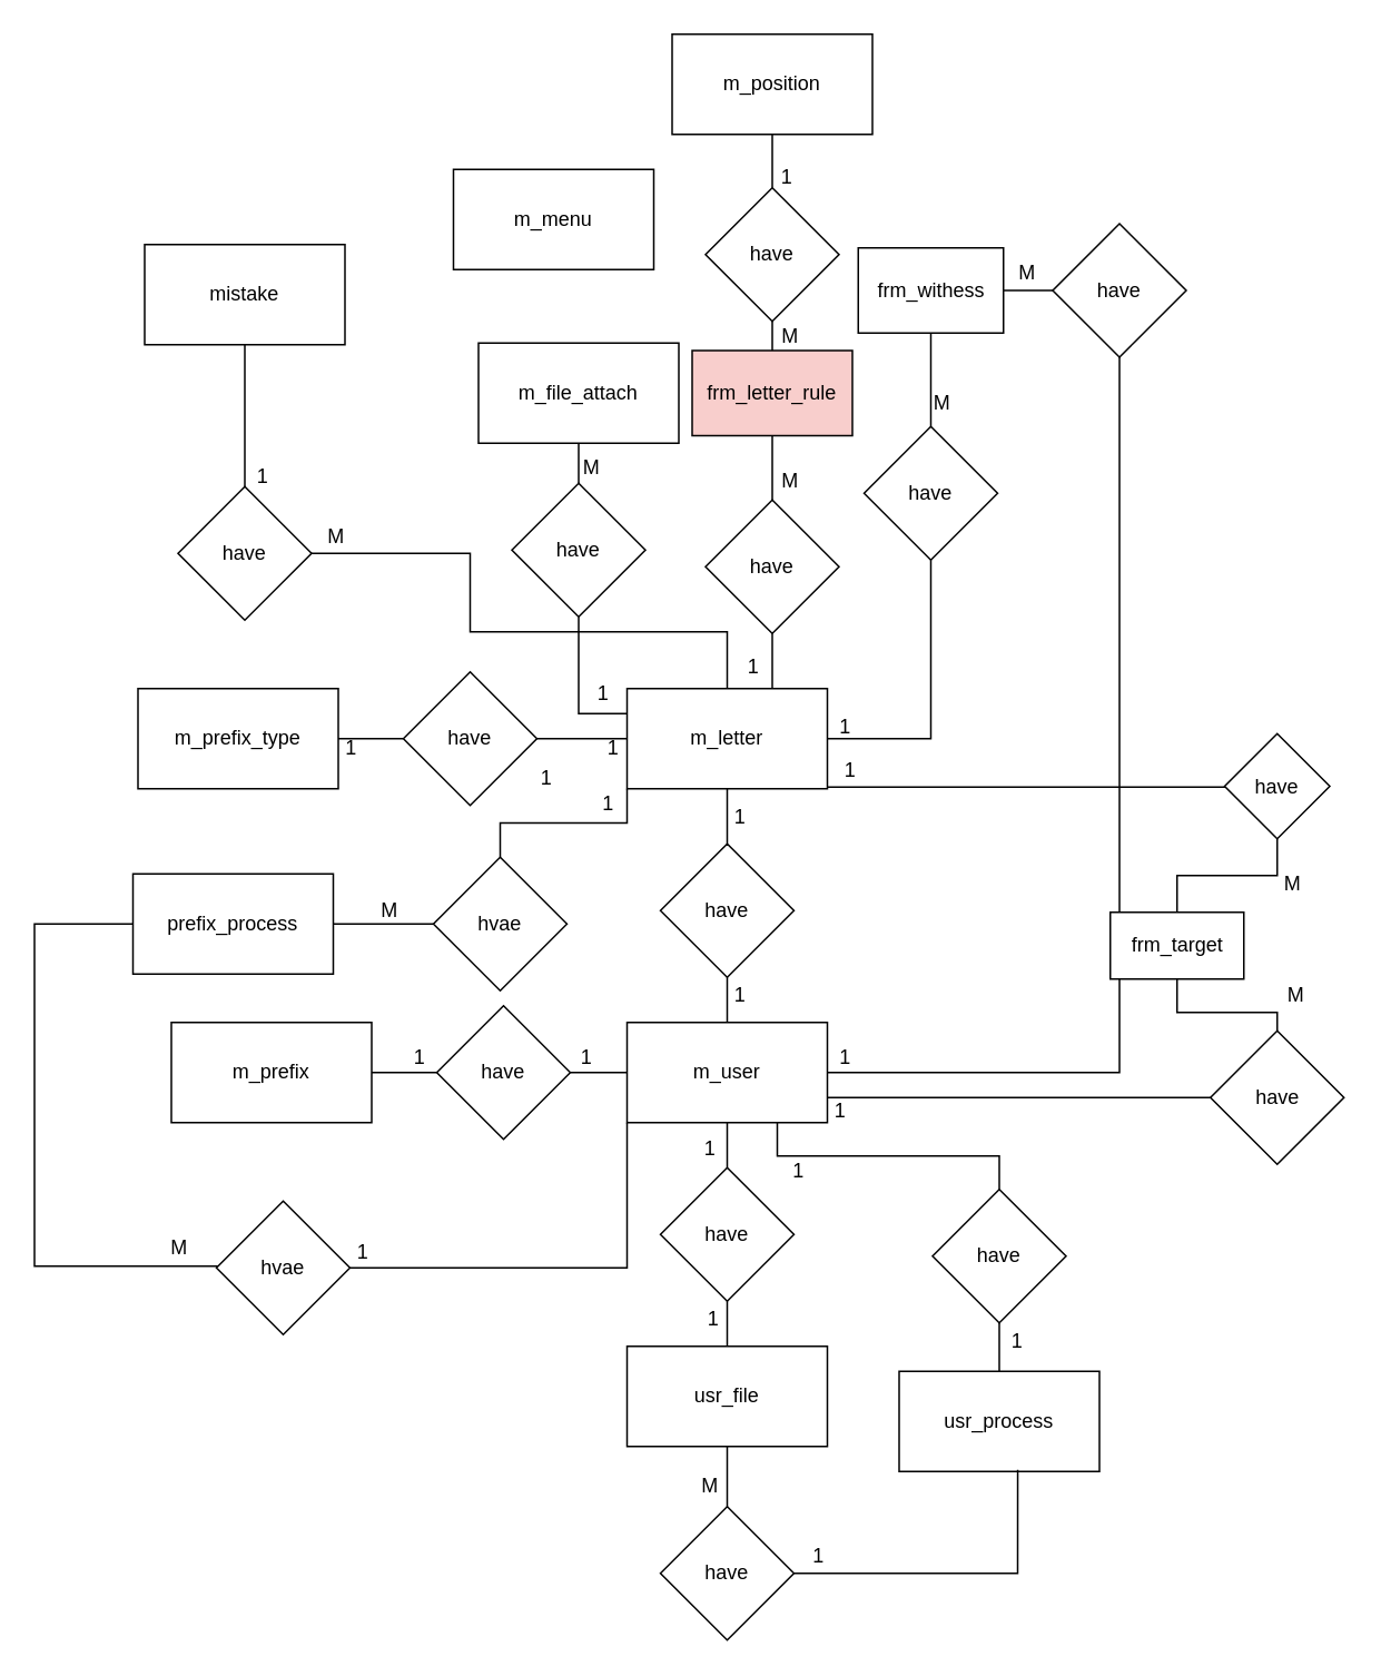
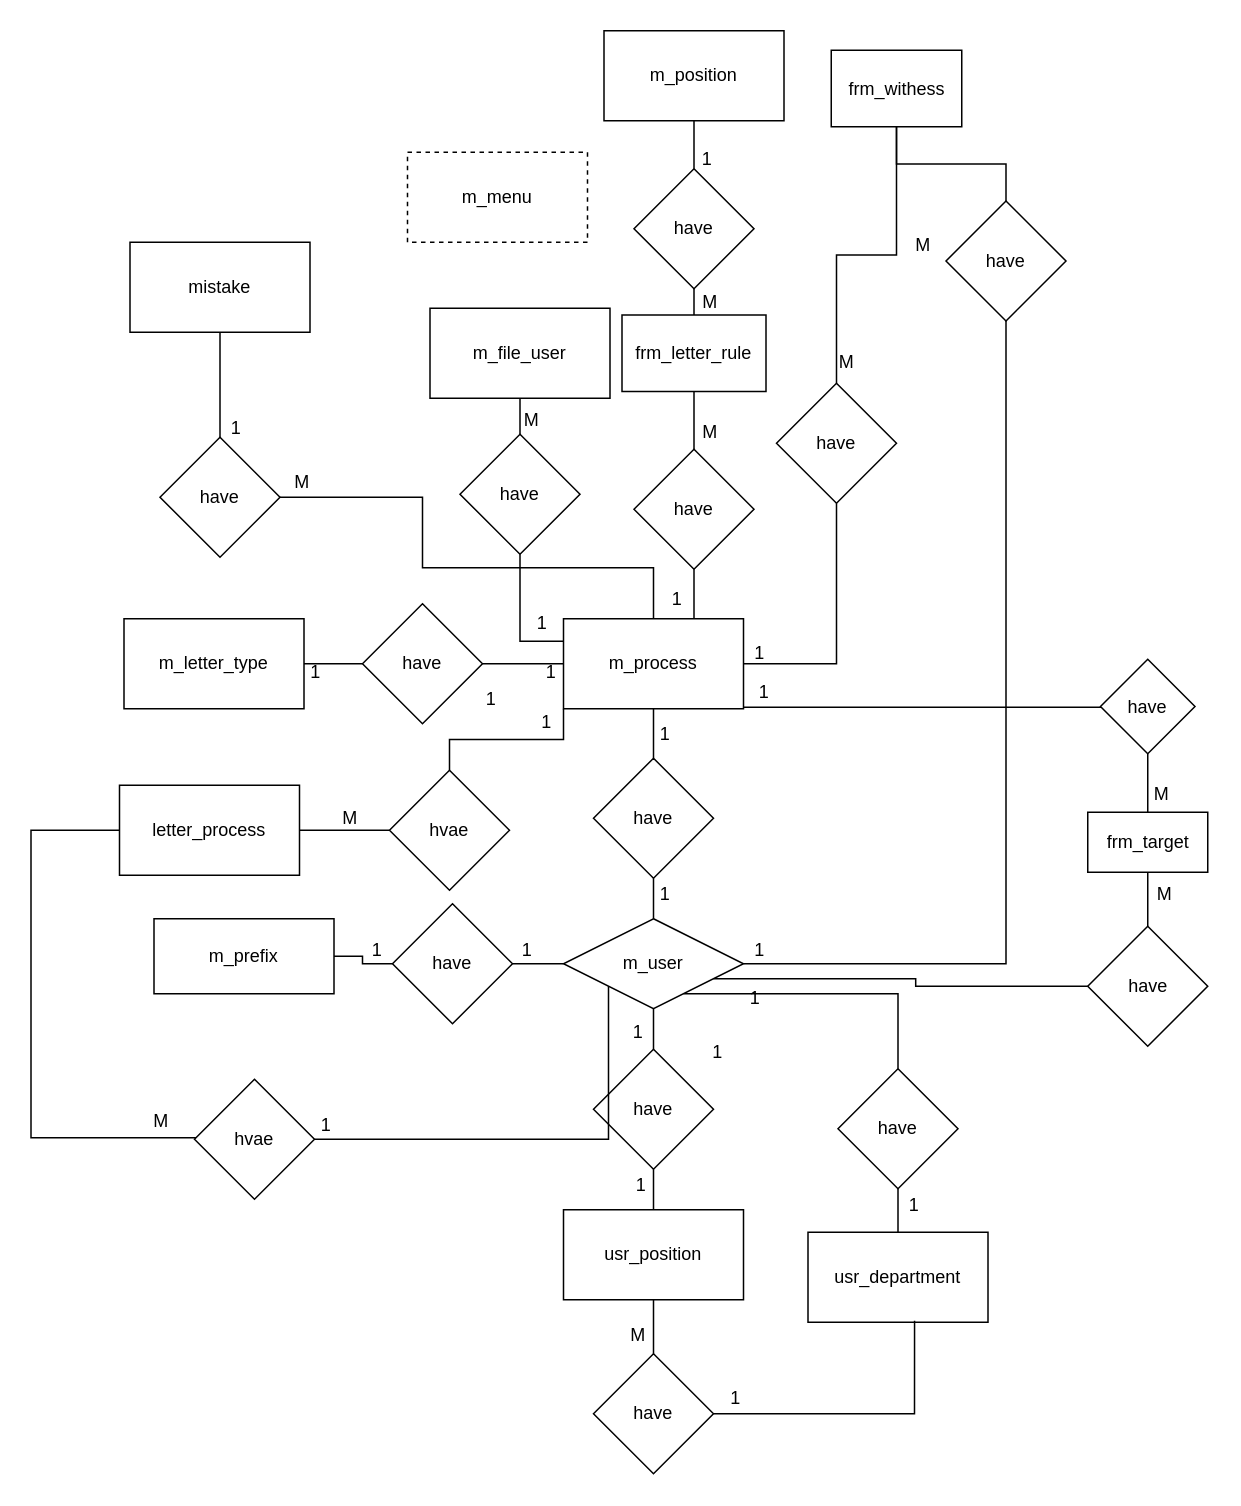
- <mxCell id="2" value="m_menu" style="rounded=0;whiteSpace=wrap;html=1;" parent="1" vertex="1"><mxGeometry x="271" y="101" width="120" height="60" as="geometry" /></mxCell>
+ <mxCell id="2" value="m_menu" style="rounded=0;whiteSpace=wrap;html=1;dashed=1;" parent="1" vertex="1"><mxGeometry x="271" y="101" width="120" height="60" as="geometry" /></mxCell>
- <mxCell id="28" value="frm_withess" style="whiteSpace=wrap;html=1;rounded=0;" parent="1" vertex="1"><mxGeometry x="513.5" y="148" width="87" height="51" as="geometry" /></mxCell>
+ <mxCell id="28" value="frm_withess" style="whiteSpace=wrap;html=1;rounded=0;" parent="1" vertex="1"><mxGeometry x="553.5" y="33" width="87" height="51" as="geometry" /></mxCell>
- <mxCell id="93" value="mistake" style="rounded=0;whiteSpace=wrap;html=1;" vertex="1" parent="1"><mxGeometry x="86" y="146" width="120" height="60" as="geometry" /></mxCell>
+ <mxCell id="93" value="mistake" style="rounded=0;whiteSpace=wrap;html=1;" vertex="1" parent="1"><mxGeometry x="86" y="161" width="120" height="60" as="geometry" /></mxCell>
- <mxCell id="17" value="m_file_attach" style="whiteSpace=wrap;html=1;rounded=0;" parent="1" vertex="1"><mxGeometry x="286" y="205" width="120" height="60" as="geometry" /></mxCell>
+ <mxCell id="17" value="m_file_user" style="whiteSpace=wrap;html=1;rounded=0;" parent="1" vertex="1"><mxGeometry x="286" y="205" width="120" height="60" as="geometry" /></mxCell>
- <mxCell id="21" value="frm_letter_rule" style="whiteSpace=wrap;html=1;rounded=0;fillColor=#f8cecc;" parent="1" vertex="1"><mxGeometry x="414" y="209.5" width="96" height="51" as="geometry" /></mxCell>
+ <mxCell id="21" value="frm_letter_rule" style="whiteSpace=wrap;html=1;rounded=0;" parent="1" vertex="1"><mxGeometry x="414" y="209.5" width="96" height="51" as="geometry" /></mxCell>
- <mxCell id="14" value="m_prefix_type" style="whiteSpace=wrap;html=1;rounded=0;" parent="1" vertex="1"><mxGeometry x="82" y="412" width="120" height="60" as="geometry" /></mxCell>
+ <mxCell id="14" value="m_letter_type" style="whiteSpace=wrap;html=1;rounded=0;" parent="1" vertex="1"><mxGeometry x="82" y="412" width="120" height="60" as="geometry" /></mxCell>
- <mxCell id="11" value="m_letter" style="rounded=0;whiteSpace=wrap;html=1;" parent="1" vertex="1"><mxGeometry x="375" y="412" width="120" height="60" as="geometry" /></mxCell>
+ <mxCell id="11" value="m_process" style="rounded=0;whiteSpace=wrap;html=1;" parent="1" vertex="1"><mxGeometry x="375" y="412" width="120" height="60" as="geometry" /></mxCell>
- <mxCell id="56" value="prefix_process" style="whiteSpace=wrap;html=1;" parent="1" vertex="1"><mxGeometry x="79" y="523" width="120" height="60" as="geometry" /></mxCell>
+ <mxCell id="56" value="letter_process" style="whiteSpace=wrap;html=1;" parent="1" vertex="1"><mxGeometry x="79" y="523" width="120" height="60" as="geometry" /></mxCell>
- <mxCell id="40" value="frm_target" style="whiteSpace=wrap;html=1;" parent="1" vertex="1"><mxGeometry x="664.5" y="546" width="80" height="40" as="geometry" /></mxCell>
+ <mxCell id="40" value="frm_target" style="whiteSpace=wrap;html=1;" parent="1" vertex="1"><mxGeometry x="724.5" y="541" width="80" height="40" as="geometry" /></mxCell>
- <mxCell id="45" value="m_prefix" style="rounded=0;whiteSpace=wrap;html=1;" parent="1" vertex="1"><mxGeometry x="102" y="612" width="120" height="60" as="geometry" /></mxCell>
+ <mxCell id="45" value="m_prefix" style="rounded=0;whiteSpace=wrap;html=1;" parent="1" vertex="1"><mxGeometry x="102" y="612" width="120" height="50" as="geometry" /></mxCell>
- <mxCell id="34" value="m_user" style="whiteSpace=wrap;html=1;rounded=0;" parent="1" vertex="1"><mxGeometry x="375" y="612" width="120" height="60" as="geometry" /></mxCell>
+ <mxCell id="34" value="m_user" style="rhombus;whiteSpace=wrap;html=1;" parent="1" vertex="1"><mxGeometry x="375" y="612" width="120" height="60" as="geometry" /></mxCell>
- <mxCell id="49" value="usr_file" style="whiteSpace=wrap;html=1;rounded=0;" parent="1" vertex="1"><mxGeometry x="375" y="806" width="120" height="60" as="geometry" /></mxCell>
+ <mxCell id="49" value="usr_position" style="whiteSpace=wrap;html=1;rounded=0;" parent="1" vertex="1"><mxGeometry x="375" y="806" width="120" height="60" as="geometry" /></mxCell>
- <mxCell id="52" value="usr_process" style="whiteSpace=wrap;html=1;" parent="1" vertex="1"><mxGeometry x="538" y="821" width="120" height="60" as="geometry" /></mxCell>
+ <mxCell id="52" value="usr_department" style="whiteSpace=wrap;html=1;" parent="1" vertex="1"><mxGeometry x="538" y="821" width="120" height="60" as="geometry" /></mxCell>
